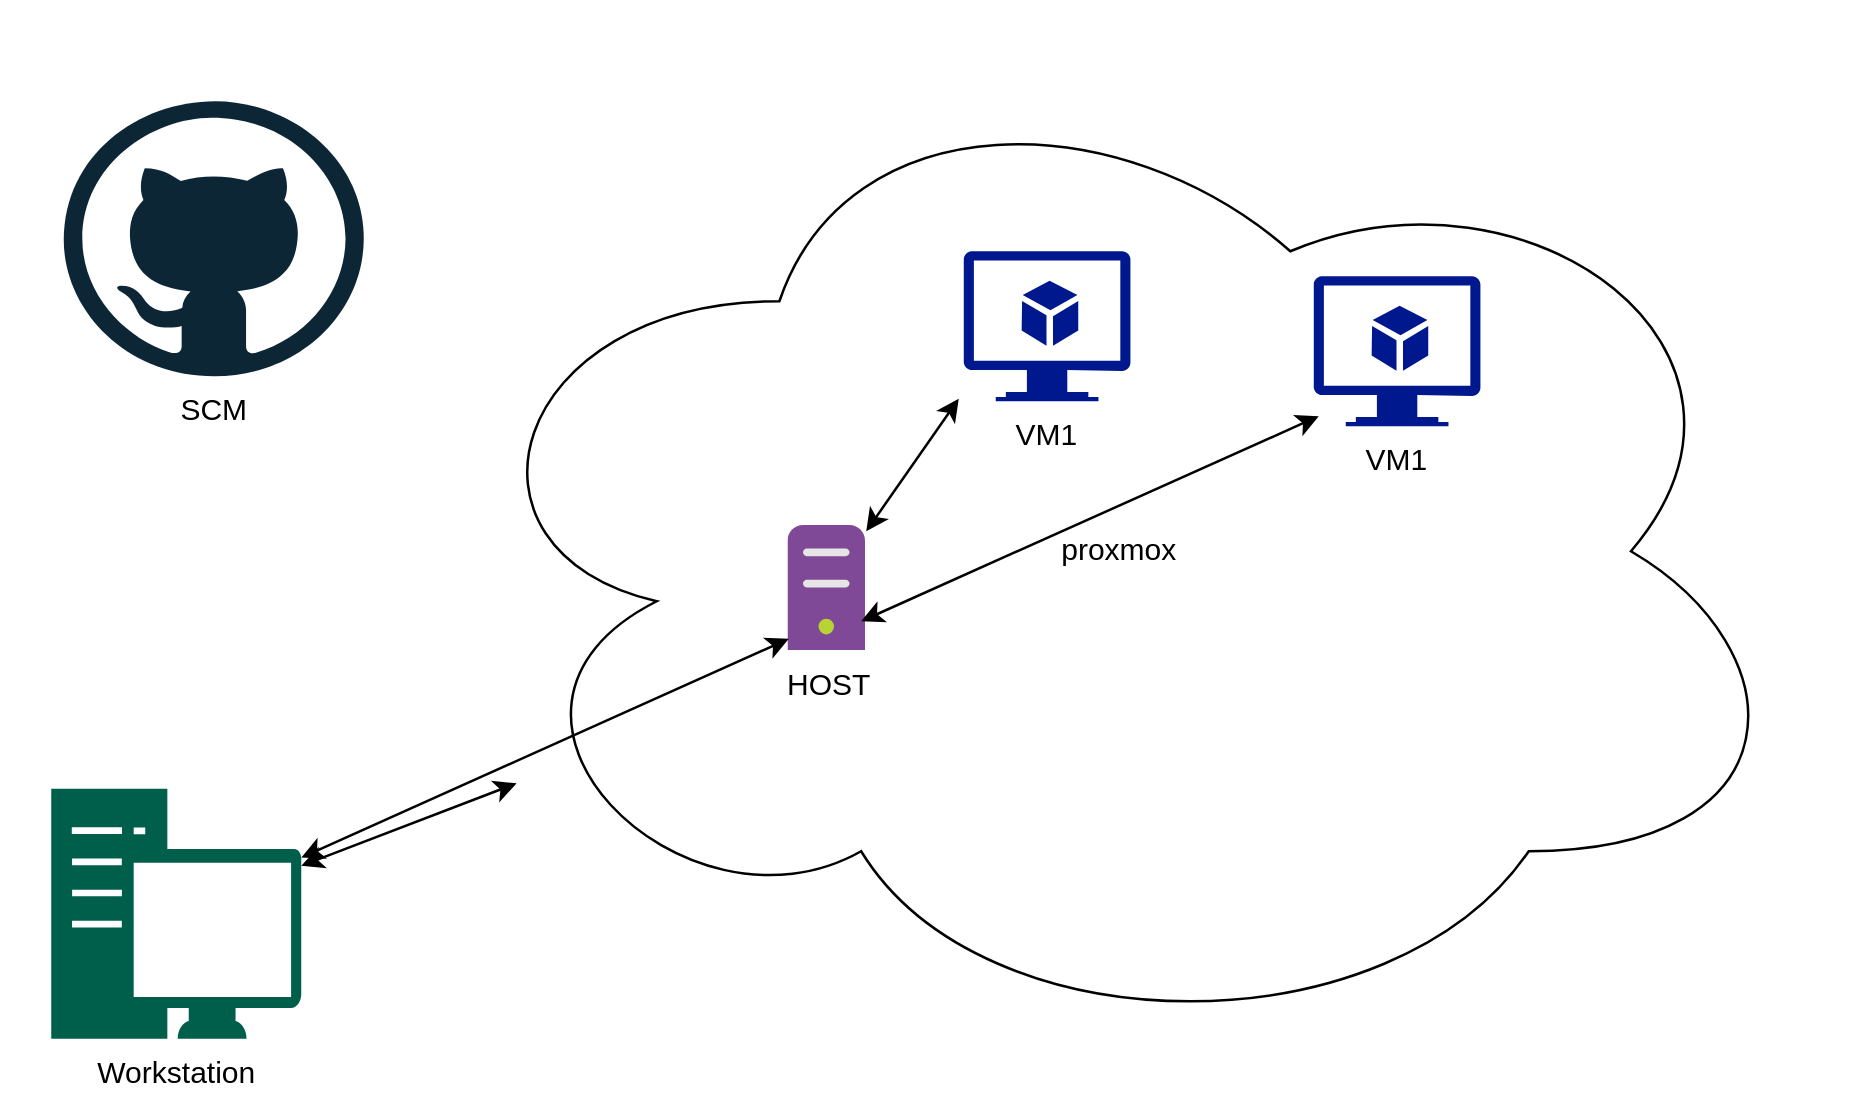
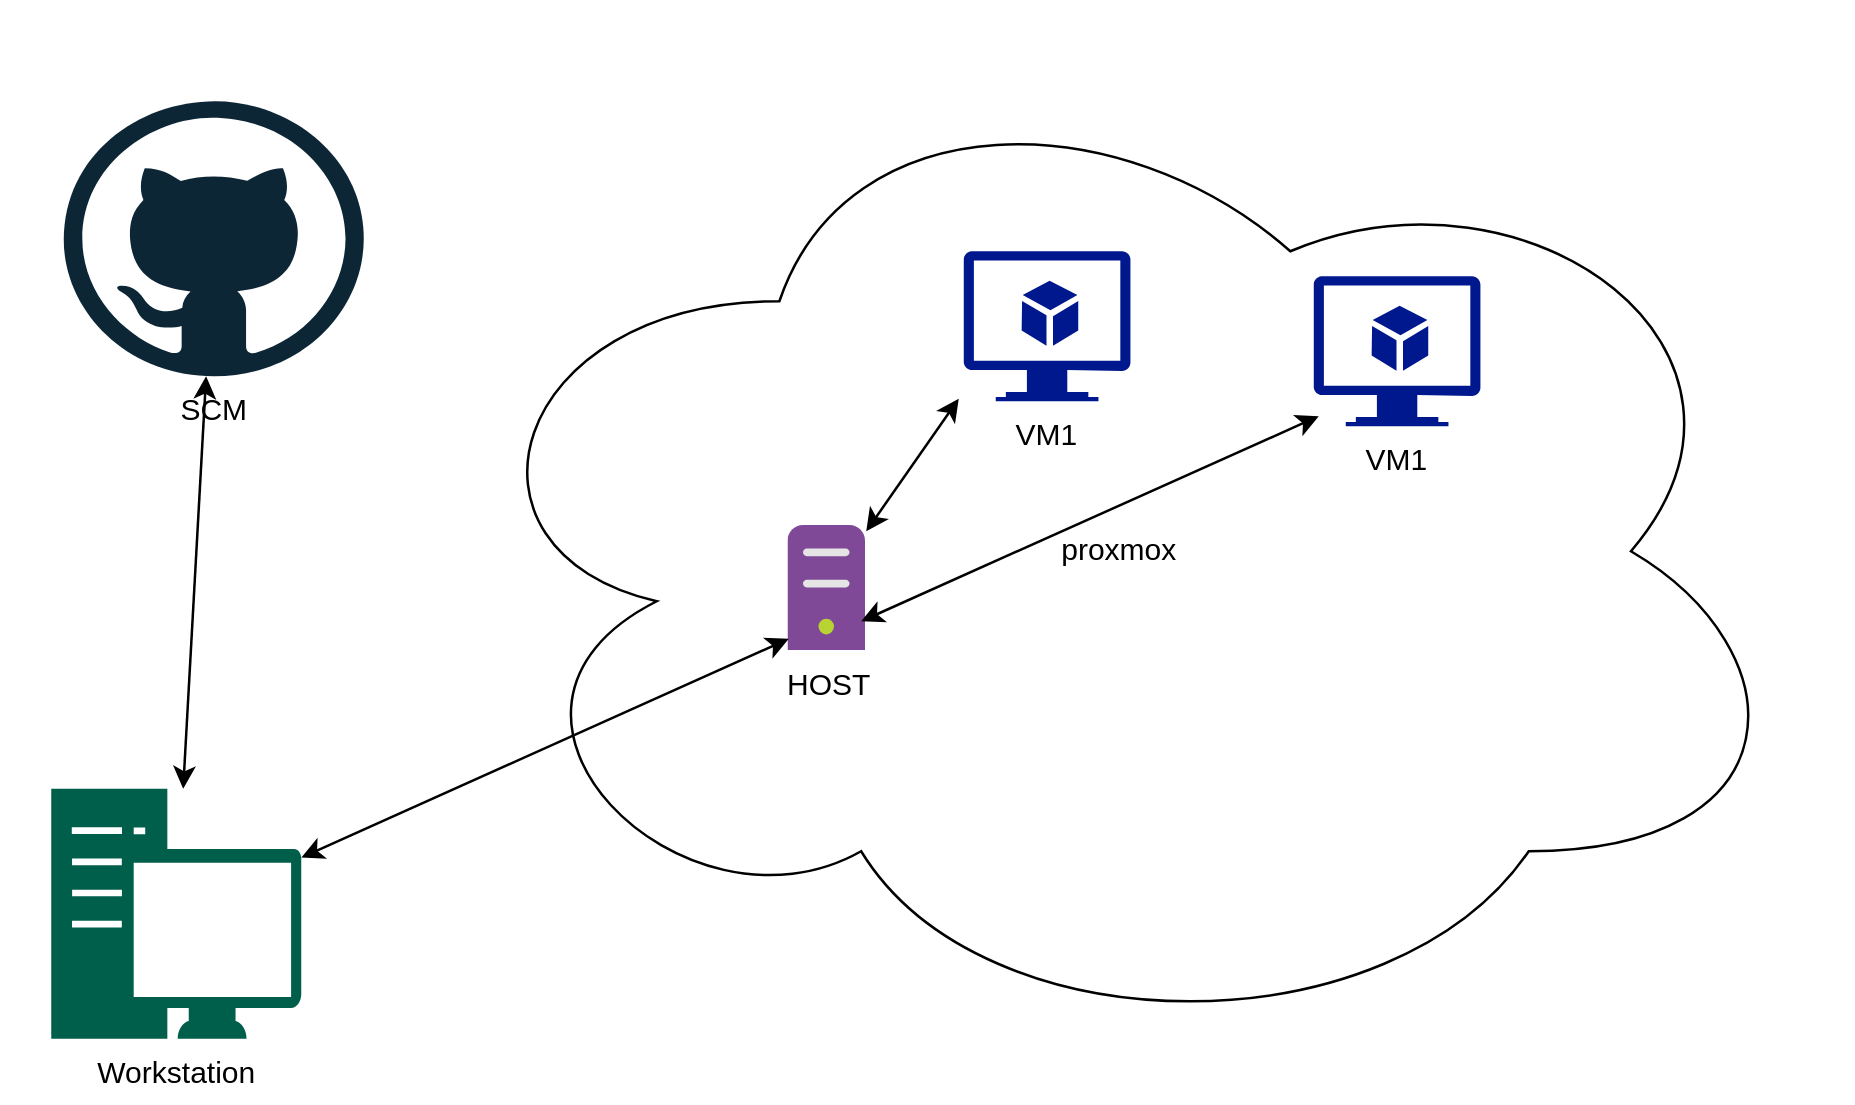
- <mxCell id="10" value="" style="endArrow=classic;startArrow=classic;html=1;rounded=0;" edge="1" parent="1" source="9" target="3"><mxGeometry width="50" height="50" relative="1" as="geometry"><mxPoint x="375" y="190" as="sourcePoint" /><mxPoint x="425" y="140" as="targetPoint" /></mxGeometry></mxCell>
+ <mxCell id="10" value="" style="endArrow=classic;startArrow=classic;html=1;rounded=0;" edge="1" parent="1" source="9" target="2"><mxGeometry width="50" height="50" relative="1" as="geometry"><mxPoint x="375" y="190" as="sourcePoint" /><mxPoint x="425" y="140" as="targetPoint" /></mxGeometry></mxCell>
